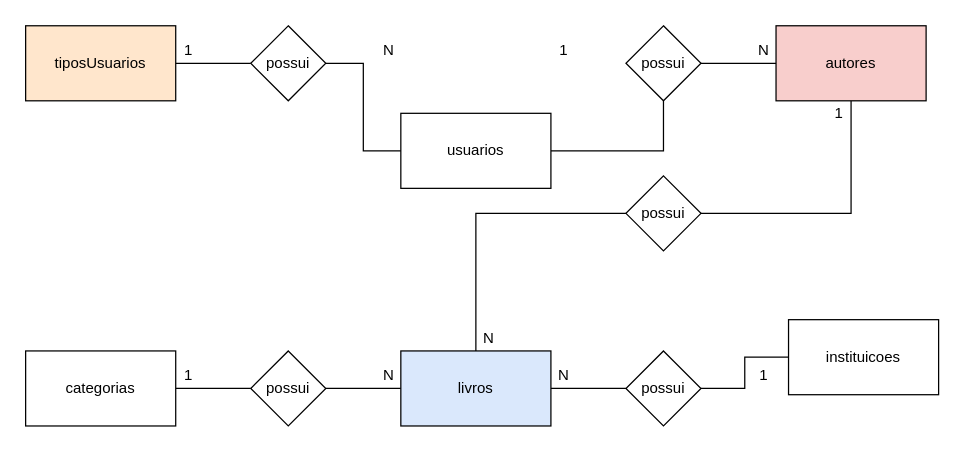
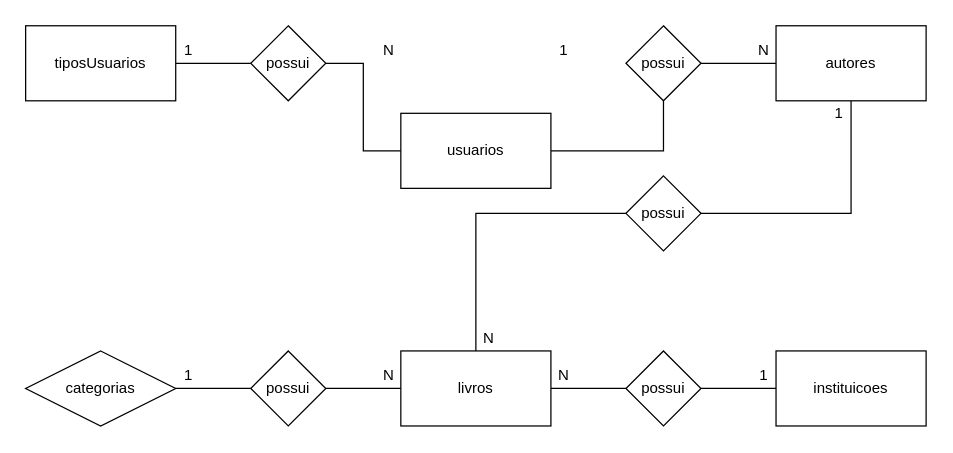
- <mxCell id="3" value="tiposUsuarios" style="rounded=0;whiteSpace=wrap;html=1;fillColor=#ffe6cc;" vertex="1" parent="1"><mxGeometry x="20" y="20" width="120" height="60" as="geometry" /></mxCell>
+ <mxCell id="3" value="tiposUsuarios" style="rounded=0;whiteSpace=wrap;html=1;" vertex="1" parent="1"><mxGeometry x="20" y="20" width="120" height="60" as="geometry" /></mxCell>
- <mxCell id="24" value="autores" style="whiteSpace=wrap;html=1;fillColor=#f8cecc;" vertex="1" parent="1"><mxGeometry x="620" y="20" width="120" height="60" as="geometry" /></mxCell>
+ <mxCell id="24" value="autores" style="whiteSpace=wrap;html=1;" vertex="1" parent="1"><mxGeometry x="620" y="20" width="120" height="60" as="geometry" /></mxCell>
- <mxCell id="10" value="instituicoes" style="rounded=0;whiteSpace=wrap;html=1;" vertex="1" parent="1"><mxGeometry x="630" y="255" width="120" height="60" as="geometry" /></mxCell>
+ <mxCell id="10" value="instituicoes" style="rounded=0;whiteSpace=wrap;html=1;" vertex="1" parent="1"><mxGeometry x="620" y="280" width="120" height="60" as="geometry" /></mxCell>
- <mxCell id="14" value="categorias" style="whiteSpace=wrap;html=1;" vertex="1" parent="1"><mxGeometry x="20" y="280" width="120" height="60" as="geometry" /></mxCell>
+ <mxCell id="14" value="categorias" style="rhombus;whiteSpace=wrap;html=1;" vertex="1" parent="1"><mxGeometry x="20" y="280" width="120" height="60" as="geometry" /></mxCell>
- <mxCell id="12" value="livros" style="rounded=0;whiteSpace=wrap;html=1;fillColor=#dae8fc;" vertex="1" parent="1"><mxGeometry x="320" y="280" width="120" height="60" as="geometry" /></mxCell>
+ <mxCell id="12" value="livros" style="rounded=0;whiteSpace=wrap;html=1;" vertex="1" parent="1"><mxGeometry x="320" y="280" width="120" height="60" as="geometry" /></mxCell>
